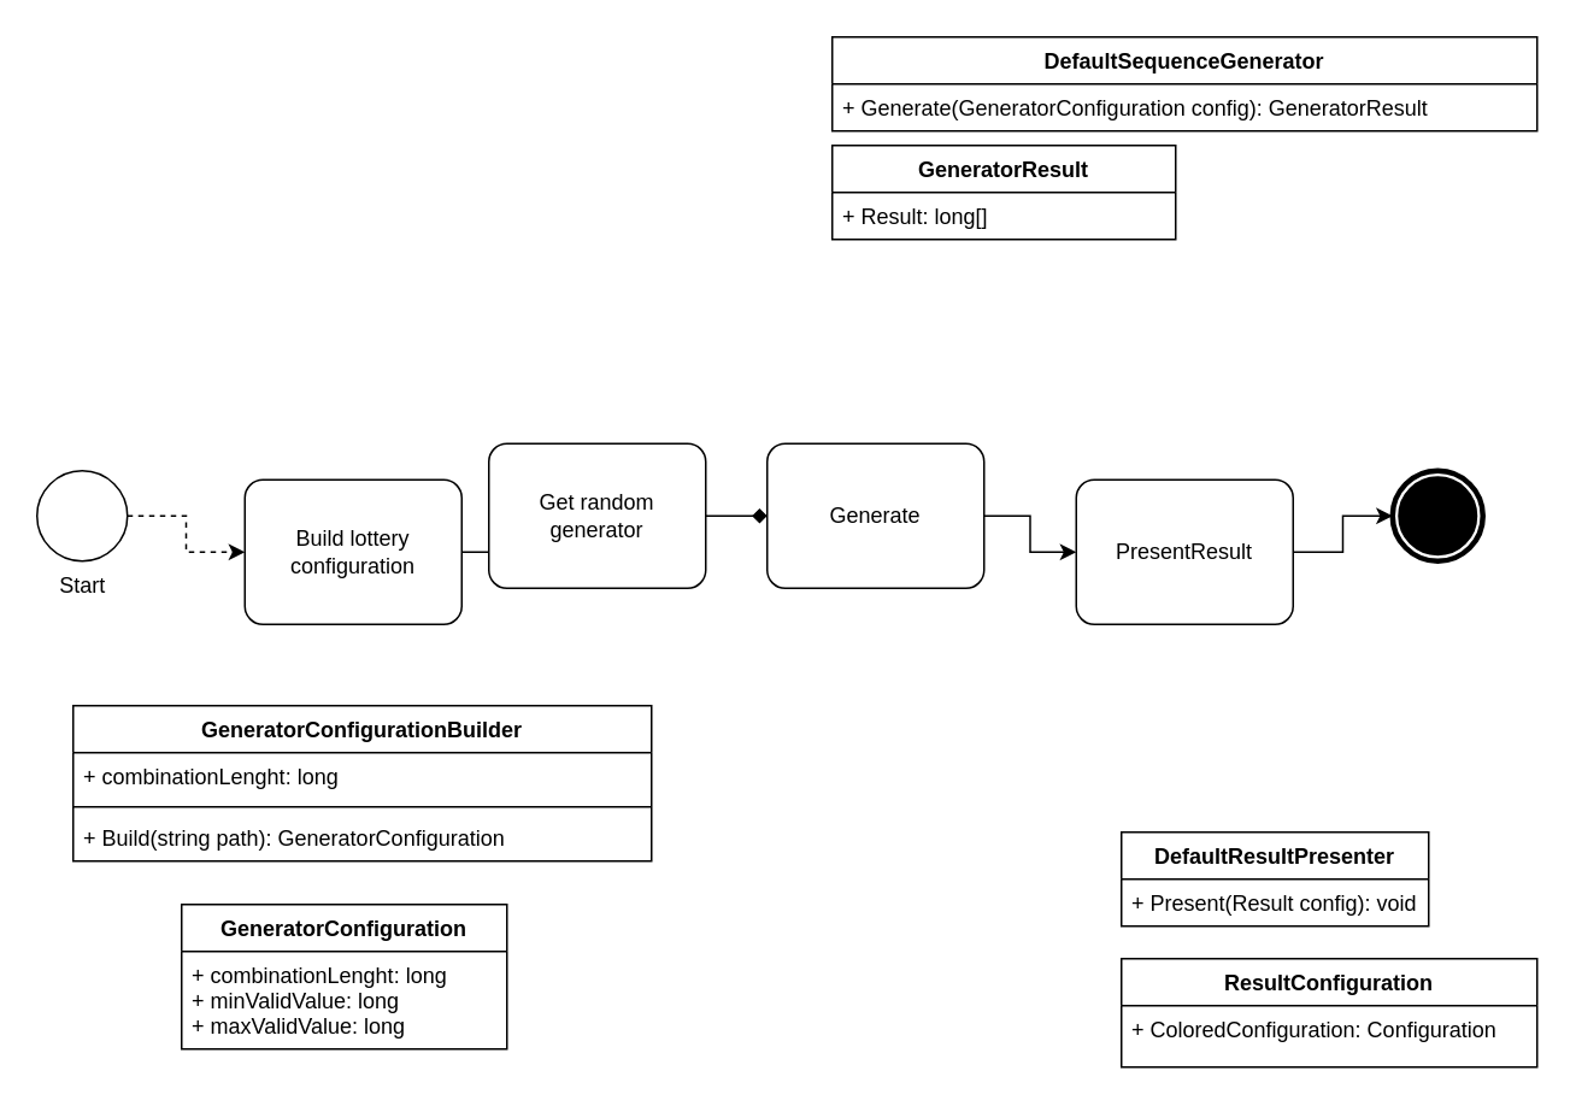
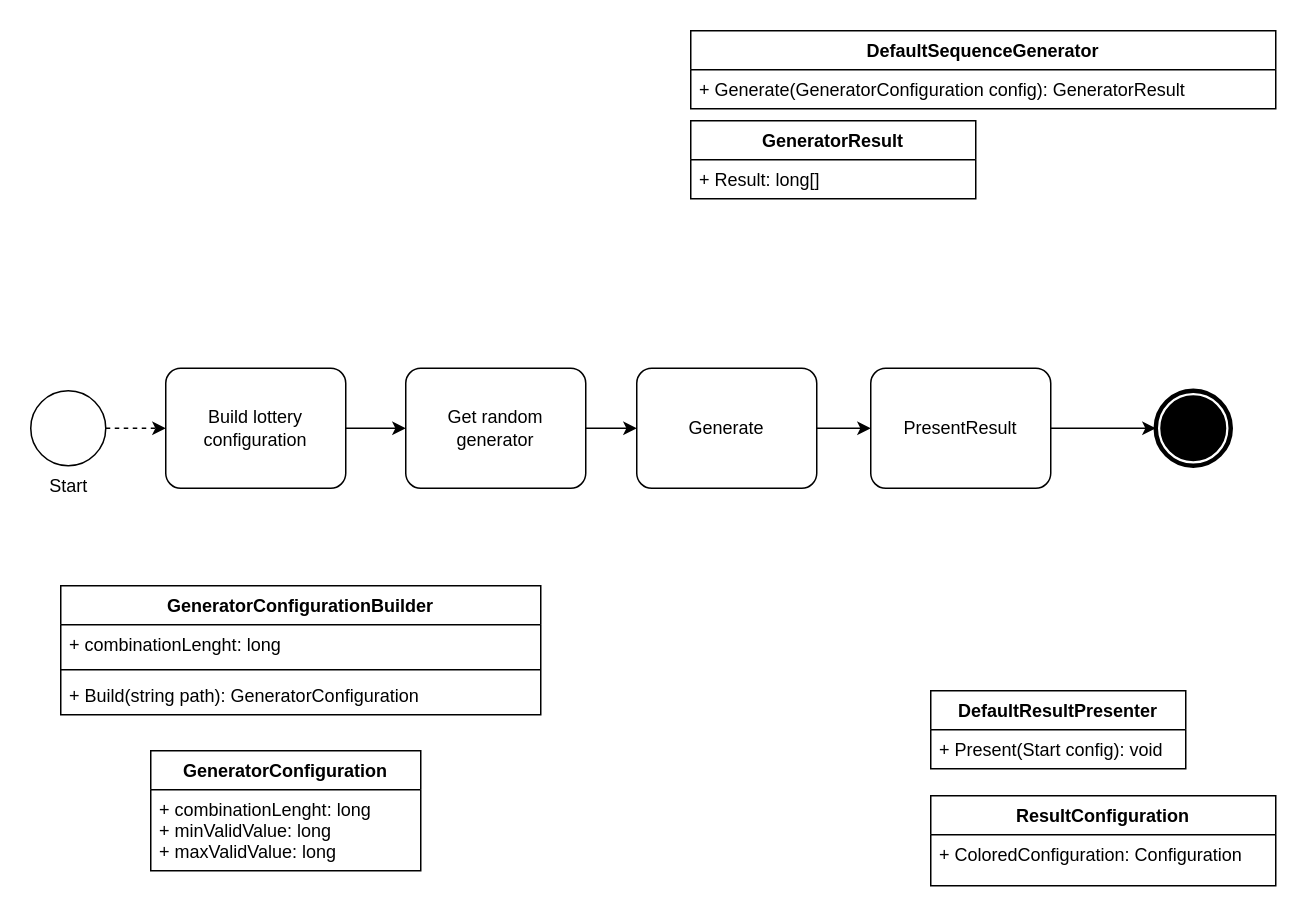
- <mxCell id="6" style="edgeStyle=orthogonalEdgeStyle;rounded=0;orthogonalLoop=1;jettySize=auto;html=1;endArrow=diamond;" edge="1" parent="1" source="7" target="9"><mxGeometry relative="1" as="geometry" /></mxCell>
+ <mxCell id="6" style="edgeStyle=orthogonalEdgeStyle;rounded=0;orthogonalLoop=1;jettySize=auto;html=1;" edge="1" parent="1" source="7" target="9"><mxGeometry relative="1" as="geometry" /></mxCell>
- <mxCell id="5" value="Build lottery configuration" style="points=[[0.25,0,0],[0.5,0,0],[0.75,0,0],[1,0.25,0],[1,0.5,0],[1,0.75,0],[0.75,1,0],[0.5,1,0],[0.25,1,0],[0,0.75,0],[0,0.5,0],[0,0.25,0]];shape=mxgraph.bpmn.task;whiteSpace=wrap;rectStyle=rounded;size=10;taskMarker=abstract;" vertex="1" parent="1"><mxGeometry x="135" y="265" width="120" height="80" as="geometry" /></mxCell>
+ <mxCell id="5" value="Build lottery configuration" style="points=[[0.25,0,0],[0.5,0,0],[0.75,0,0],[1,0.25,0],[1,0.5,0],[1,0.75,0],[0.75,1,0],[0.5,1,0],[0.25,1,0],[0,0.75,0],[0,0.5,0],[0,0.25,0]];shape=mxgraph.bpmn.task;whiteSpace=wrap;rectStyle=rounded;size=10;taskMarker=abstract;" vertex="1" parent="1"><mxGeometry x="110" y="245" width="120" height="80" as="geometry" /></mxCell>
- <mxCell id="11" value="PresentResult" style="points=[[0.25,0,0],[0.5,0,0],[0.75,0,0],[1,0.25,0],[1,0.5,0],[1,0.75,0],[0.75,1,0],[0.5,1,0],[0.25,1,0],[0,0.75,0],[0,0.5,0],[0,0.25,0]];shape=mxgraph.bpmn.task;whiteSpace=wrap;rectStyle=rounded;size=10;taskMarker=abstract;" vertex="1" parent="1"><mxGeometry x="595" y="265" width="120" height="80" as="geometry" /></mxCell>
+ <mxCell id="11" value="PresentResult" style="points=[[0.25,0,0],[0.5,0,0],[0.75,0,0],[1,0.25,0],[1,0.5,0],[1,0.75,0],[0.75,1,0],[0.5,1,0],[0.25,1,0],[0,0.75,0],[0,0.5,0],[0,0.25,0]];shape=mxgraph.bpmn.task;whiteSpace=wrap;rectStyle=rounded;size=10;taskMarker=abstract;" vertex="1" parent="1"><mxGeometry x="580" y="245" width="120" height="80" as="geometry" /></mxCell>
- <mxCell id="24" value="+ Present(Result config): void" style="text;strokeColor=none;fillColor=none;align=left;verticalAlign=top;spacingLeft=4;spacingRight=4;overflow=hidden;rotatable=0;points=[[0,0.5],[1,0.5]];portConstraint=eastwest;" vertex="1" parent="23"><mxGeometry y="26" width="170" height="26" as="geometry" /></mxCell>
+ <mxCell id="24" value="+ Present(Start config): void" style="text;strokeColor=none;fillColor=none;align=left;verticalAlign=top;spacingLeft=4;spacingRight=4;overflow=hidden;rotatable=0;points=[[0,0.5],[1,0.5]];portConstraint=eastwest;" vertex="1" parent="23"><mxGeometry y="26" width="170" height="26" as="geometry" /></mxCell>
